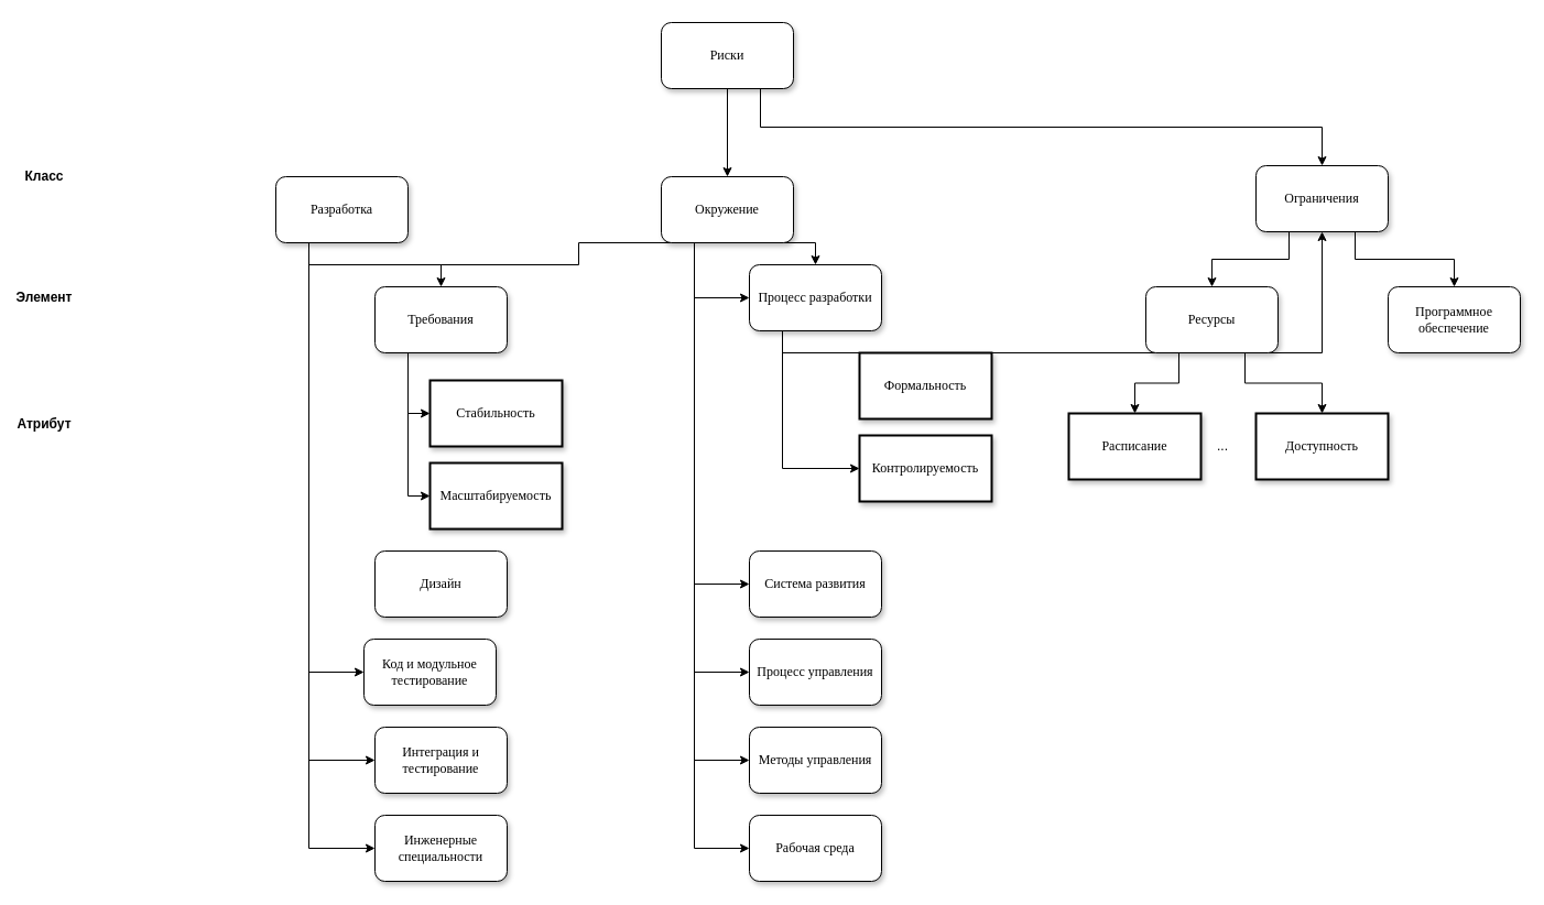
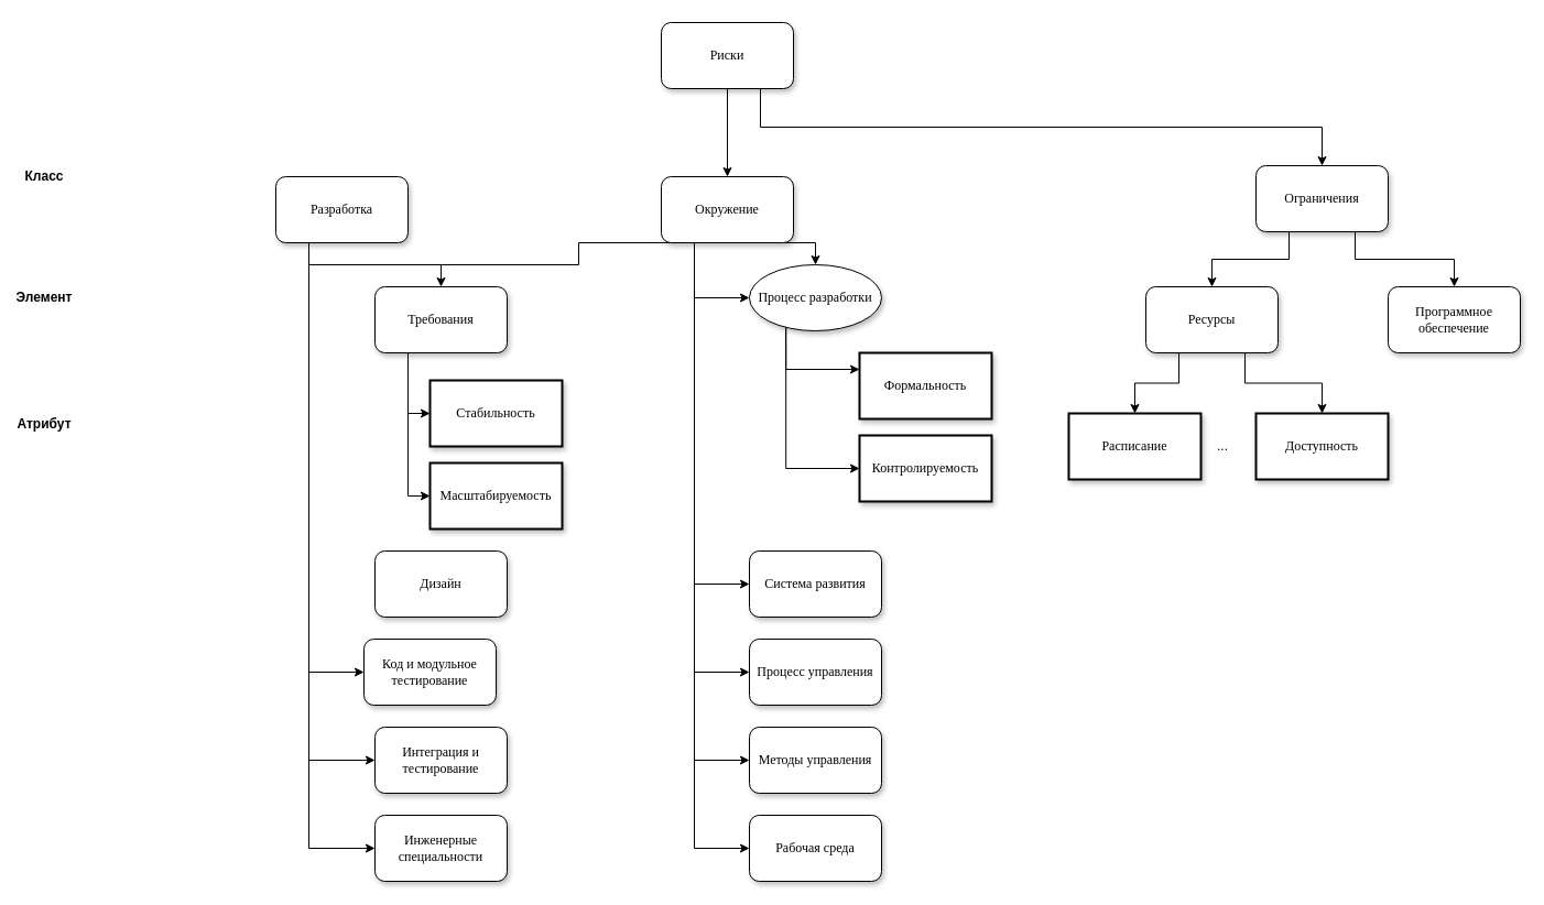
- <mxCell id="35" value="&lt;span&gt;Процесс разработки&lt;/span&gt;" style="whiteSpace=wrap;html=1;rounded=1;shadow=1;labelBackgroundColor=none;strokeWidth=1;fontFamily=Verdana;fontSize=12;align=center;" vertex="1" parent="1"><mxGeometry x="680" y="240" width="120" height="60" as="geometry" /></mxCell>
+ <mxCell id="35" value="&lt;span&gt;Процесс разработки&lt;/span&gt;" style="ellipse;whiteSpace=wrap;html=1;shadow=1;labelBackgroundColor=none;strokeWidth=1;fontFamily=Verdana;fontSize=12;align=center;" vertex="1" parent="1"><mxGeometry x="680" y="240" width="120" height="60" as="geometry" /></mxCell>
- <mxCell id="33" style="edgeStyle=orthogonalEdgeStyle;rounded=0;orthogonalLoop=1;jettySize=auto;html=1;exitX=0.25;exitY=1;exitDx=0;exitDy=0;" edge="1" parent="1" source="35" target="29"><mxGeometry relative="1" as="geometry" /></mxCell>
+ <mxCell id="33" style="edgeStyle=orthogonalEdgeStyle;rounded=0;orthogonalLoop=1;jettySize=auto;html=1;exitX=0.25;exitY=1;exitDx=0;exitDy=0;entryX=0;entryY=0.25;entryDx=0;entryDy=0;" edge="1" parent="1" source="35" target="21"><mxGeometry relative="1" as="geometry" /></mxCell>
